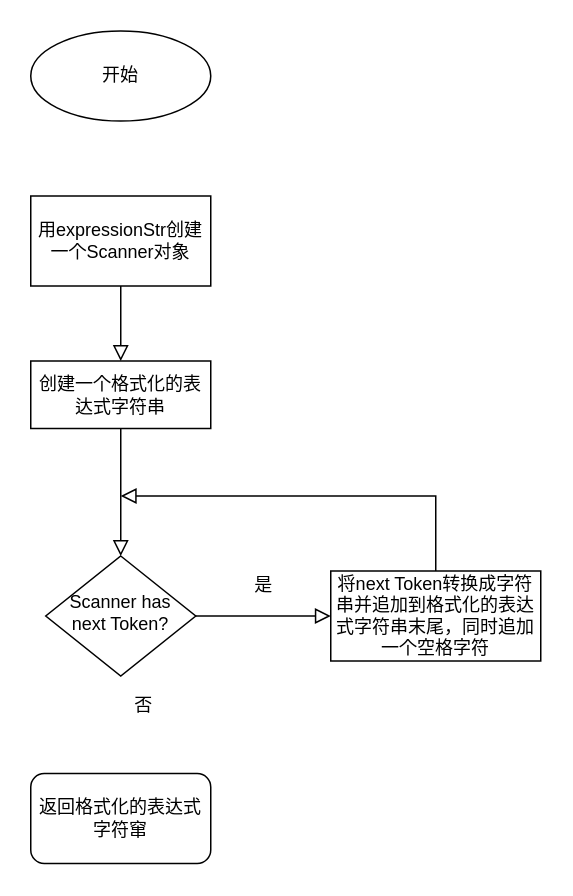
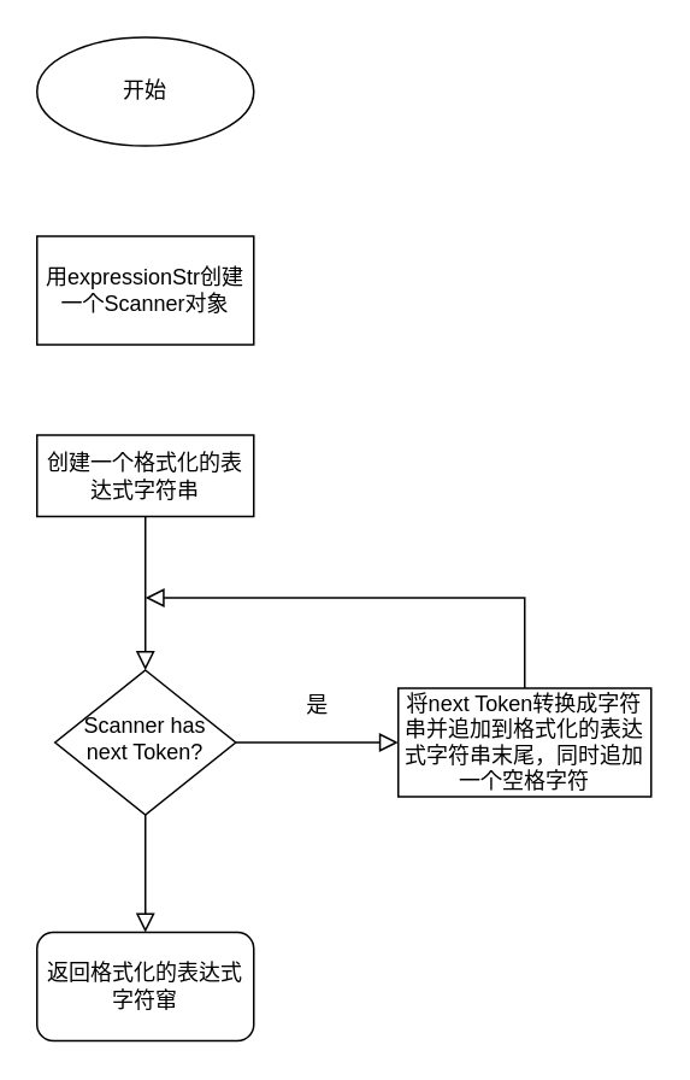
- <mxCell id="6" value="" style="rounded=0;html=1;jettySize=auto;orthogonalLoop=1;fontSize=11;endArrow=block;endFill=0;endSize=8;strokeWidth=1;shadow=0;labelBackgroundColor=none;edgeStyle=orthogonalEdgeStyle;exitX=0.5;exitY=1;exitDx=0;exitDy=0;entryX=0.5;entryY=0;entryDx=0;entryDy=0;" edge="1" parent="1" source="3" target="5"><mxGeometry relative="1" as="geometry"><mxPoint x="79.5" y="200" as="sourcePoint" /><mxPoint x="80" y="250" as="targetPoint" /></mxGeometry></mxCell>
- <mxCell id="11" value="否" style="text;html=1;align=center;verticalAlign=middle;resizable=0;points=[];autosize=1;strokeColor=none;fillColor=none;" vertex="1" parent="1"><mxGeometry x="80" y="460" width="30" height="20" as="geometry" /></mxCell>
+ <mxCell id="10" value="" style="rounded=0;html=1;jettySize=auto;orthogonalLoop=1;fontSize=11;endArrow=block;endFill=0;endSize=8;strokeWidth=1;shadow=0;labelBackgroundColor=none;edgeStyle=orthogonalEdgeStyle;exitX=0.5;exitY=1;exitDx=0;exitDy=0;entryX=0.5;entryY=0;entryDx=0;entryDy=0;" edge="1" parent="1" source="4" target="9"><mxGeometry relative="1" as="geometry"><mxPoint x="100" y="470" as="sourcePoint" /><mxPoint x="100" y="520" as="targetPoint" /></mxGeometry></mxCell>
